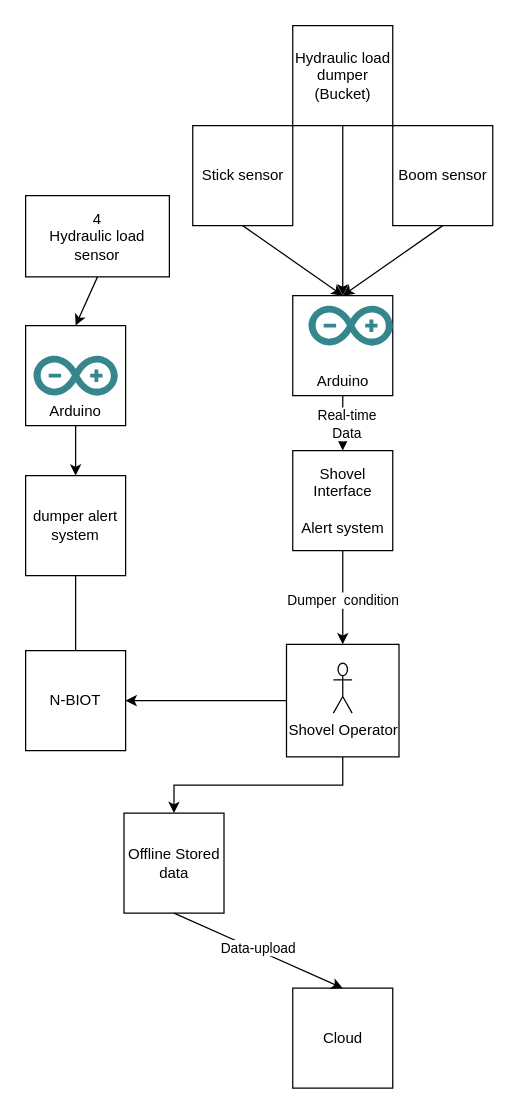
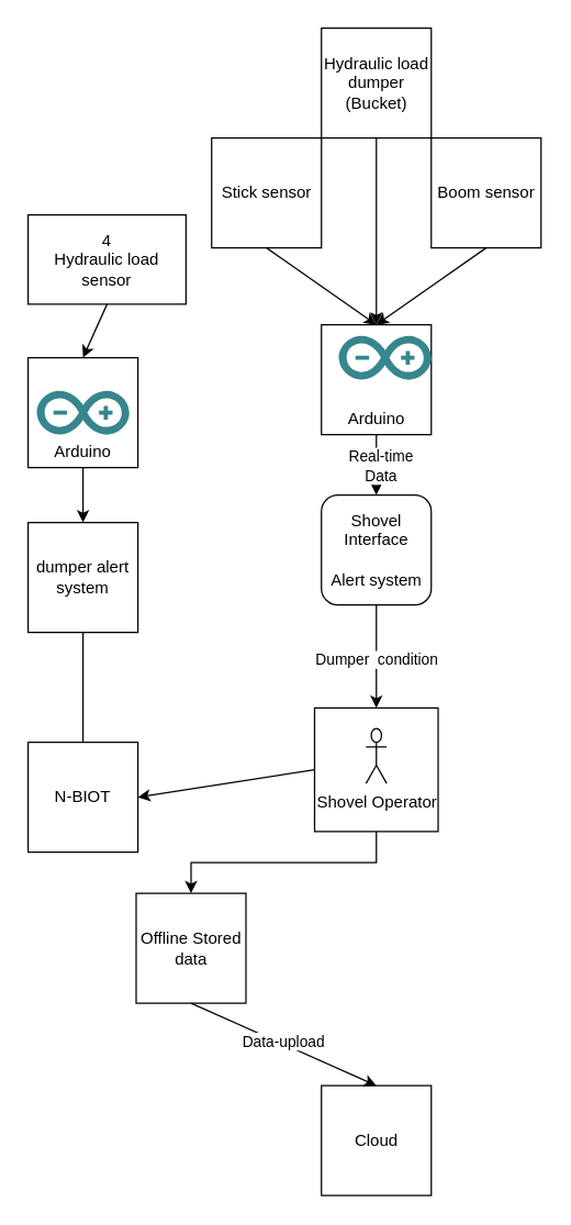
- <mxCell id="7" value="Shovel Interface&lt;br&gt;&lt;br&gt;Alert system" style="whiteSpace=wrap;html=1;aspect=fixed;" vertex="1" parent="1"><mxGeometry x="233.7" y="360" width="80" height="80" as="geometry" /></mxCell>
+ <mxCell id="7" value="Shovel Interface&lt;br&gt;&lt;br&gt;Alert system" style="whiteSpace=wrap;html=1;aspect=fixed;rounded=1;" vertex="1" parent="1"><mxGeometry x="233.7" y="360" width="80" height="80" as="geometry" /></mxCell>
- <mxCell id="16" value="N-BIOT" style="whiteSpace=wrap;html=1;aspect=fixed;" vertex="1" parent="1"><mxGeometry x="20" y="520" width="80" height="80" as="geometry" /></mxCell>
+ <mxCell id="16" value="N-BIOT" style="whiteSpace=wrap;html=1;aspect=fixed;" vertex="1" parent="1"><mxGeometry x="20" y="540" width="80" height="80" as="geometry" /></mxCell>
